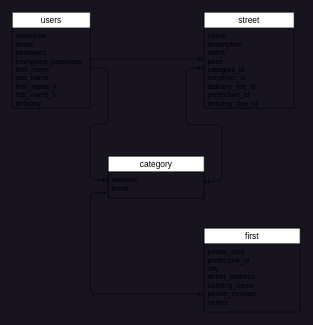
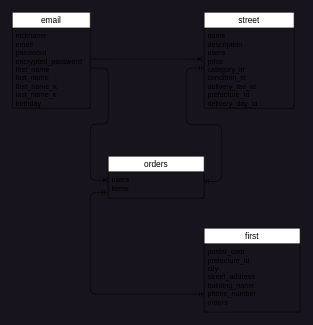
- <mxCell id="2" value="users" style="swimlane;fontStyle=0;childLayout=stackLayout;horizontal=1;startSize=26;horizontalStack=0;resizeParent=1;resizeParentMax=0;resizeLast=0;collapsible=1;marginBottom=0;align=center;fontSize=14;" parent="1" vertex="1"><mxGeometry x="20" y="20" width="130" height="160" as="geometry" /></mxCell>
+ <mxCell id="2" value="email" style="swimlane;fontStyle=0;childLayout=stackLayout;horizontal=1;startSize=26;horizontalStack=0;resizeParent=1;resizeParentMax=0;resizeLast=0;collapsible=1;marginBottom=0;align=center;fontSize=14;" parent="1" vertex="1"><mxGeometry x="20" y="20" width="130" height="160" as="geometry" /></mxCell>
- <mxCell id="6" value="category" style="swimlane;fontStyle=0;childLayout=stackLayout;horizontal=1;startSize=26;horizontalStack=0;resizeParent=1;resizeParentMax=0;resizeLast=0;collapsible=1;marginBottom=0;align=center;fontSize=14;" parent="1" vertex="1"><mxGeometry x="180" y="260" width="160" height="70" as="geometry" /></mxCell>
+ <mxCell id="6" value="orders" style="swimlane;fontStyle=0;childLayout=stackLayout;horizontal=1;startSize=26;horizontalStack=0;resizeParent=1;resizeParentMax=0;resizeLast=0;collapsible=1;marginBottom=0;align=center;fontSize=14;" parent="1" vertex="1"><mxGeometry x="180" y="260" width="160" height="70" as="geometry" /></mxCell>
- <mxCell id="7" value="address&#10;items" style="text;strokeColor=none;fillColor=none;spacingLeft=4;spacingRight=4;overflow=hidden;rotatable=0;points=[[0,0.5],[1,0.5]];portConstraint=eastwest;fontSize=12;" parent="6" vertex="1"><mxGeometry y="26" width="160" height="44" as="geometry" /></mxCell>
+ <mxCell id="7" value="users&#10;items" style="text;strokeColor=none;fillColor=none;spacingLeft=4;spacingRight=4;overflow=hidden;rotatable=0;points=[[0,0.5],[1,0.5]];portConstraint=eastwest;fontSize=12;" parent="6" vertex="1"><mxGeometry y="26" width="160" height="44" as="geometry" /></mxCell>
